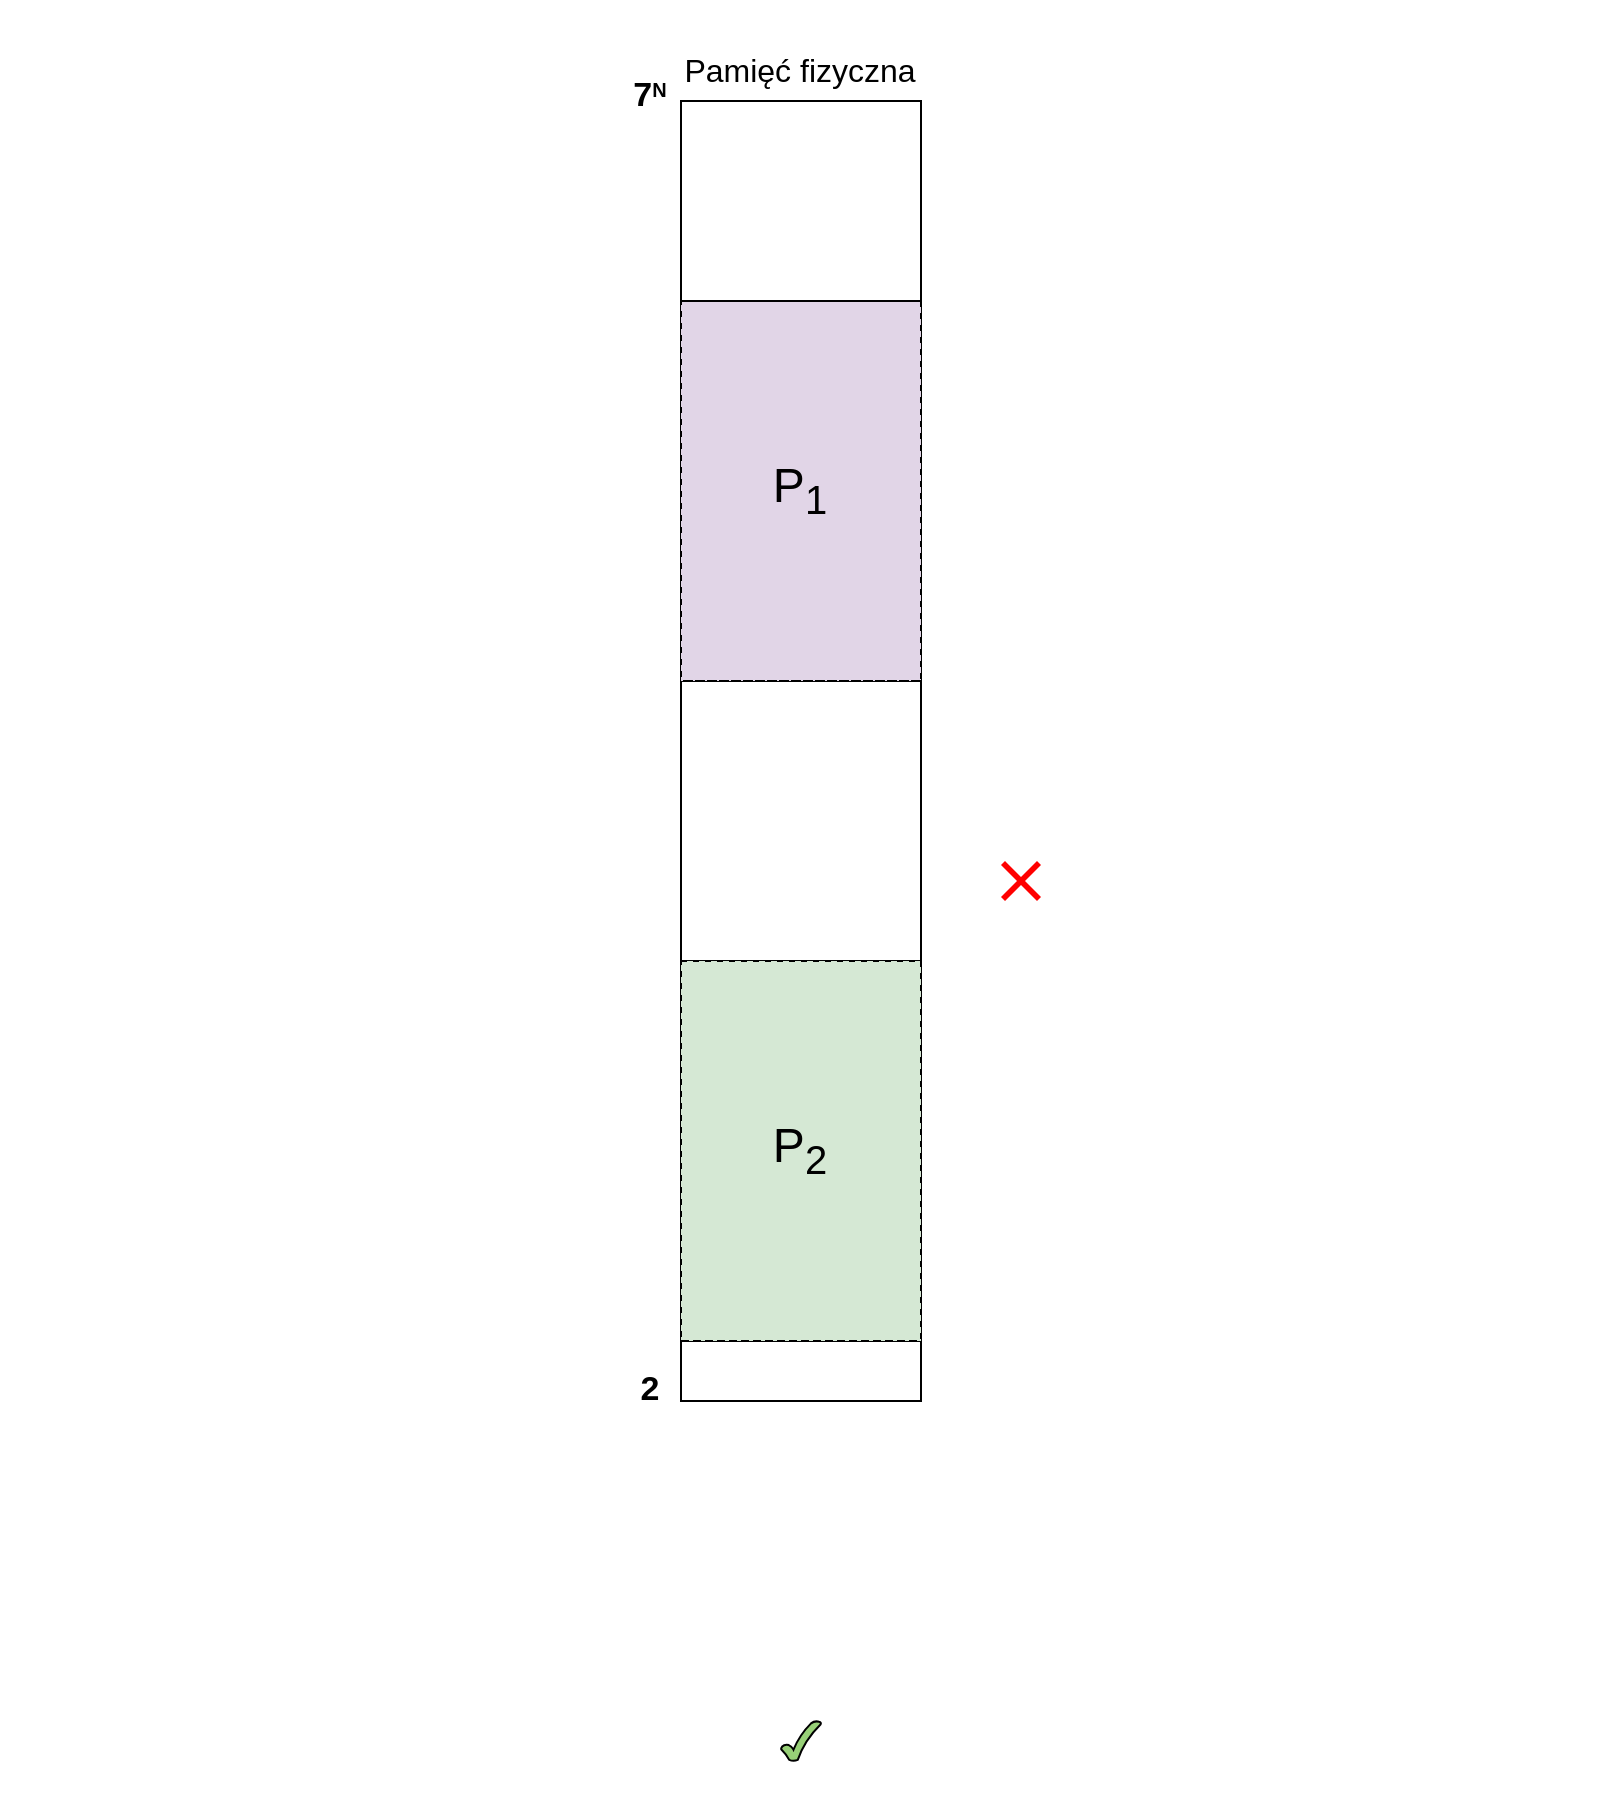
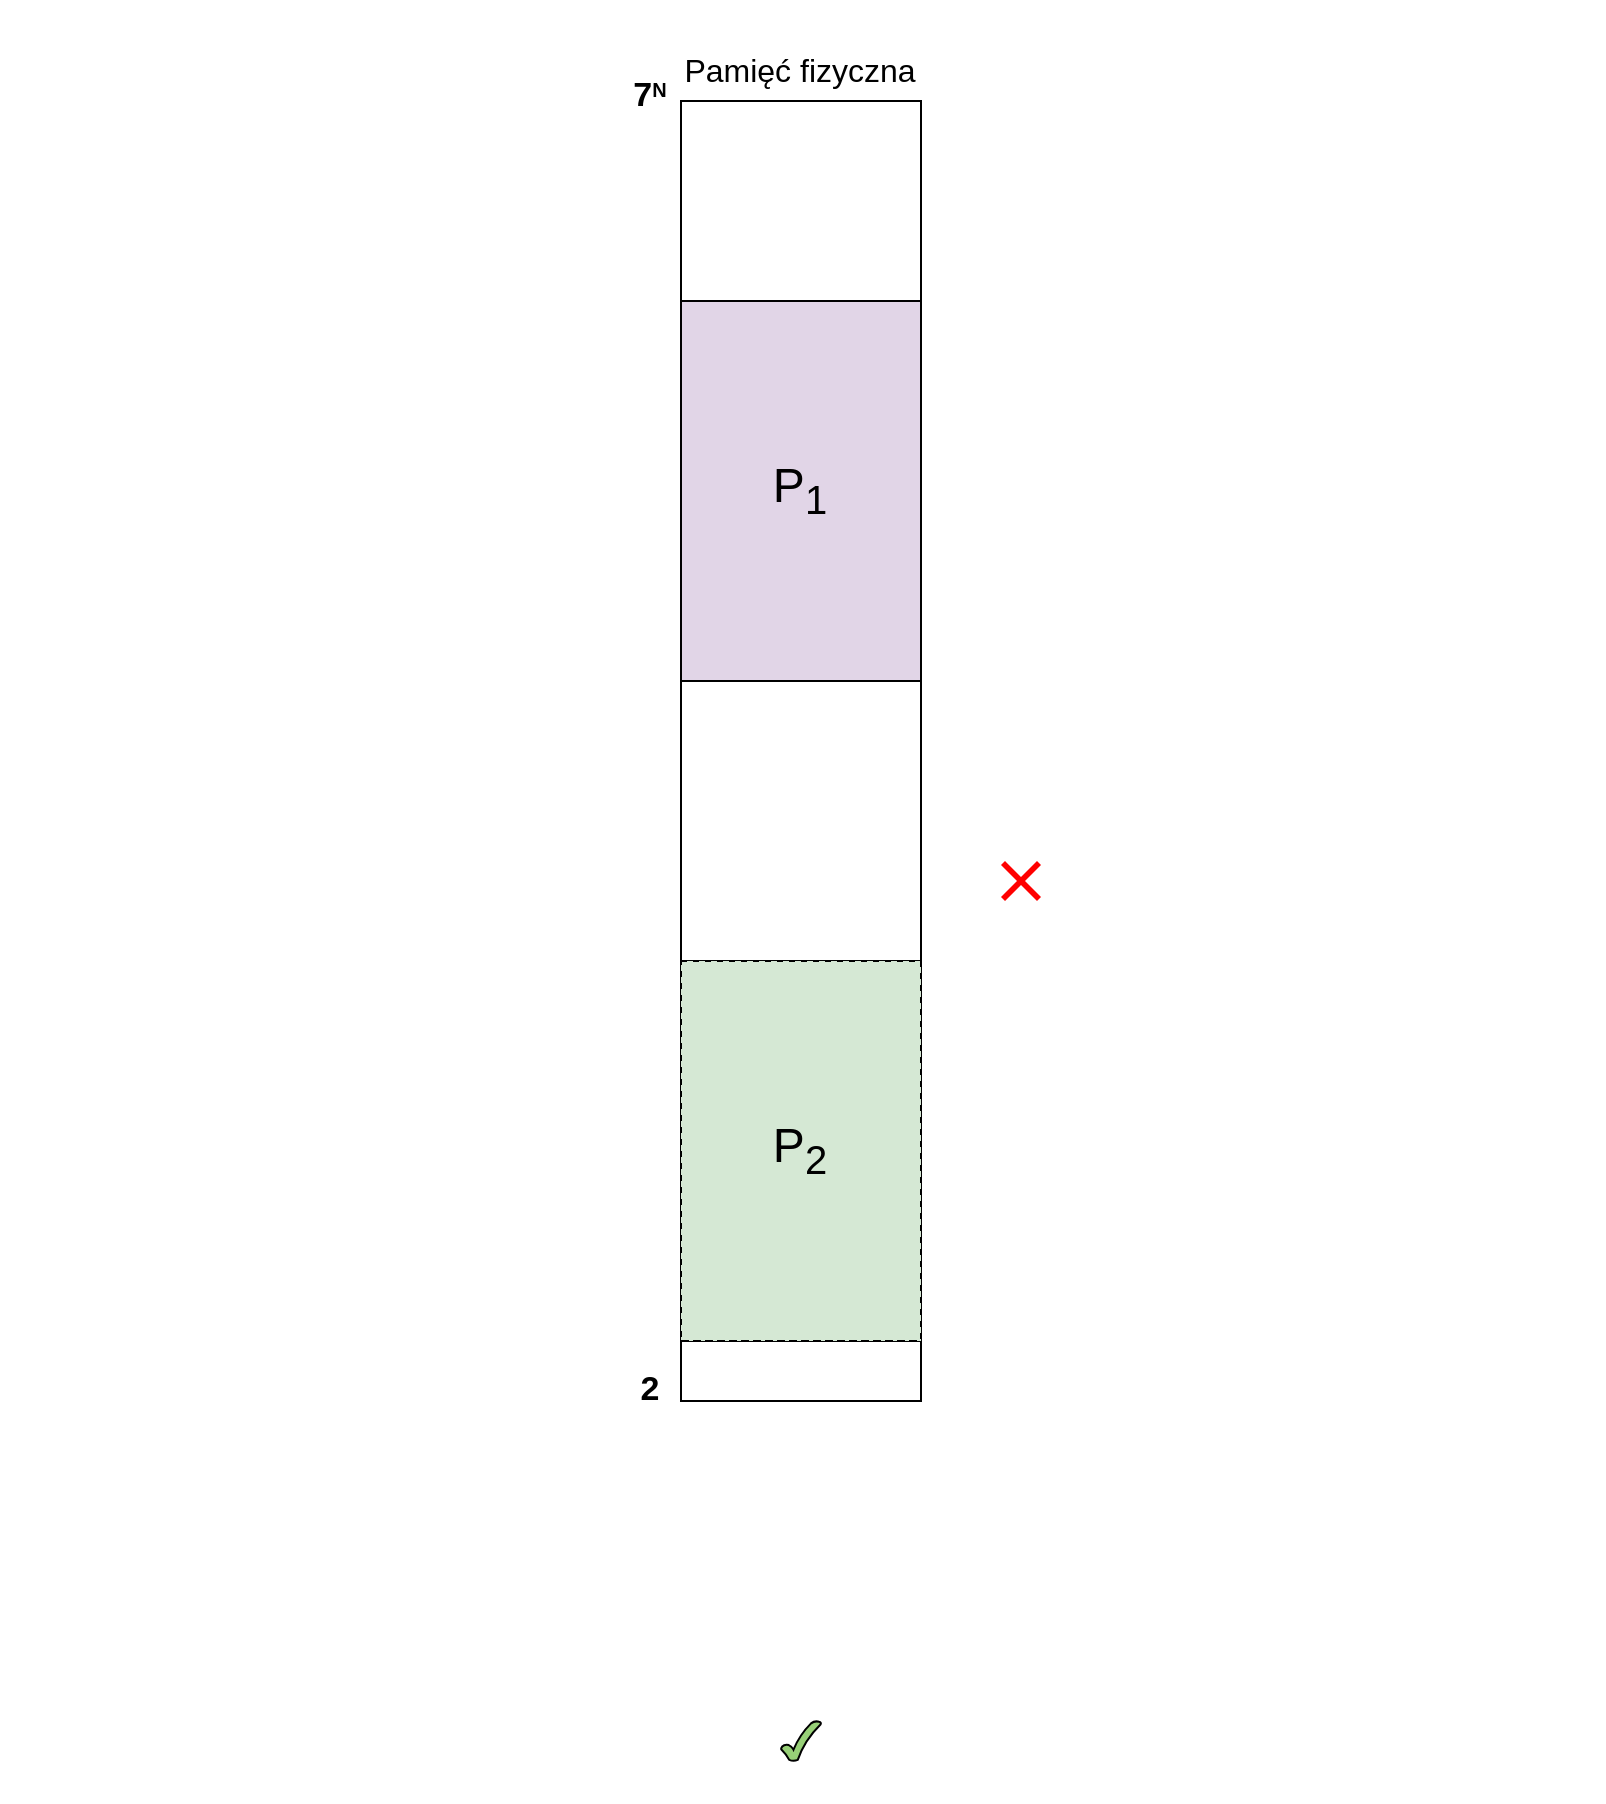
- <mxCell id="6" value="&lt;font style=&quot;font-size: 24px;&quot;&gt;P&lt;sub&gt;1&lt;/sub&gt;&lt;/font&gt;" style="rounded=0;whiteSpace=wrap;html=1;fillColor=#E1D5E7;fillStyle=auto;gradientColor=none;strokeWidth=1;dashed=1;" parent="1" vertex="1"><mxGeometry x="340" y="150" width="120" height="190" as="geometry" /></mxCell>
+ <mxCell id="6" value="&lt;font style=&quot;font-size: 24px;&quot;&gt;P&lt;sub&gt;1&lt;/sub&gt;&lt;/font&gt;" style="rounded=0;whiteSpace=wrap;html=1;fillColor=#E1D5E7;fillStyle=auto;gradientColor=none;strokeWidth=1;" parent="1" vertex="1"><mxGeometry x="340" y="150" width="120" height="190" as="geometry" /></mxCell>
